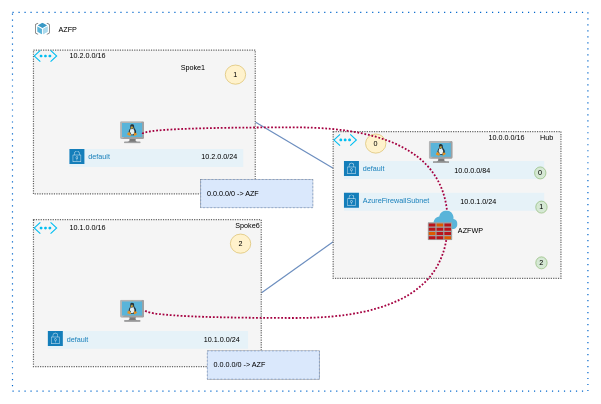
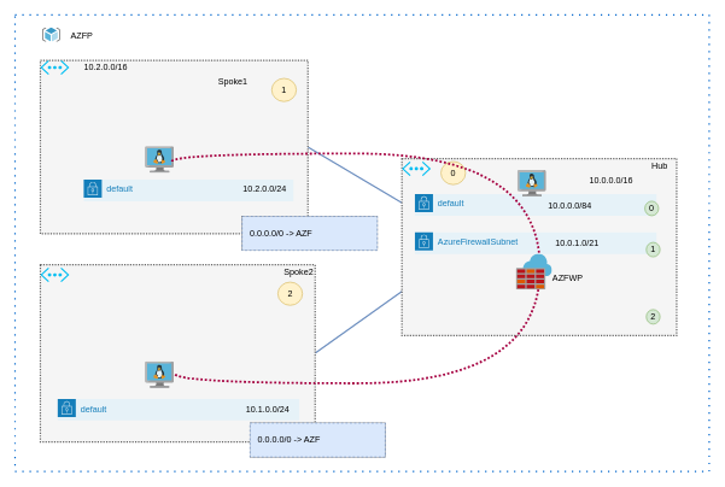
- <mxCell id="22" value="10.0.0.0/16" style="text;html=1;resizable=0;autosize=1;align=center;verticalAlign=middle;points=[];fillColor=none;strokeColor=none;rounded=0;dashed=1;" parent="1" vertex="1"><mxGeometry x="809" y="221" width="70" height="18" as="geometry" /></mxCell>
+ <mxCell id="22" value="10.0.0.0/16" style="text;html=1;resizable=0;autosize=1;align=center;verticalAlign=middle;points=[];fillColor=none;strokeColor=none;rounded=0;dashed=1;" parent="1" vertex="1"><mxGeometry x="809" y="241" width="70" height="18" as="geometry" /></mxCell>
- <mxCell id="27" value="10.0.1.0/24" style="text;html=1;resizable=0;autosize=1;align=center;verticalAlign=middle;points=[];fillColor=none;strokeColor=none;rounded=0;dashed=1;" parent="1" vertex="1"><mxGeometry x="762" y="327" width="70" height="18" as="geometry" /></mxCell>
+ <mxCell id="27" value="10.0.1.0/21" style="text;html=1;resizable=0;autosize=1;align=center;verticalAlign=middle;points=[];fillColor=none;strokeColor=none;rounded=0;dashed=1;" parent="1" vertex="1"><mxGeometry x="762" y="327" width="70" height="18" as="geometry" /></mxCell>
- <mxCell id="16" value="Spoke6" style="text;html=1;resizable=0;autosize=1;align=center;verticalAlign=middle;points=[];fillColor=none;strokeColor=none;rounded=0;dashed=1;" parent="1" vertex="1"><mxGeometry x="386" y="367" width="51" height="18" as="geometry" /></mxCell>
+ <mxCell id="16" value="Spoke2" style="text;html=1;resizable=0;autosize=1;align=center;verticalAlign=middle;points=[];fillColor=none;strokeColor=none;rounded=0;dashed=1;" parent="1" vertex="1"><mxGeometry x="386" y="367" width="51" height="18" as="geometry" /></mxCell>
- <mxCell id="12" value="10.1.0.0/16" style="text;html=1;resizable=0;autosize=1;align=center;verticalAlign=middle;points=[];fillColor=none;strokeColor=none;rounded=0;dashed=1;" parent="1" vertex="1"><mxGeometry x="105" y="370" width="80" height="20" as="geometry" /></mxCell>
